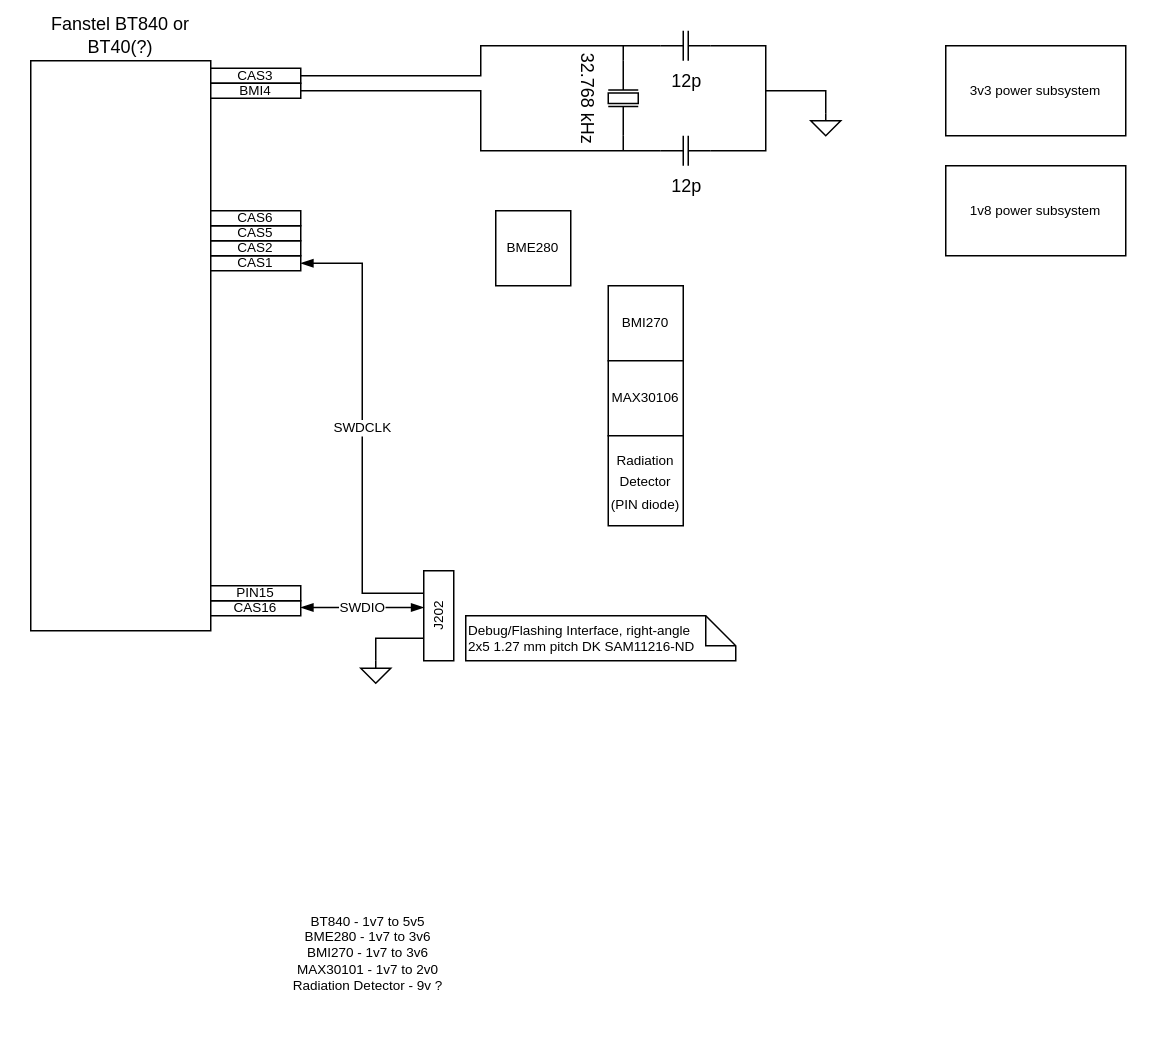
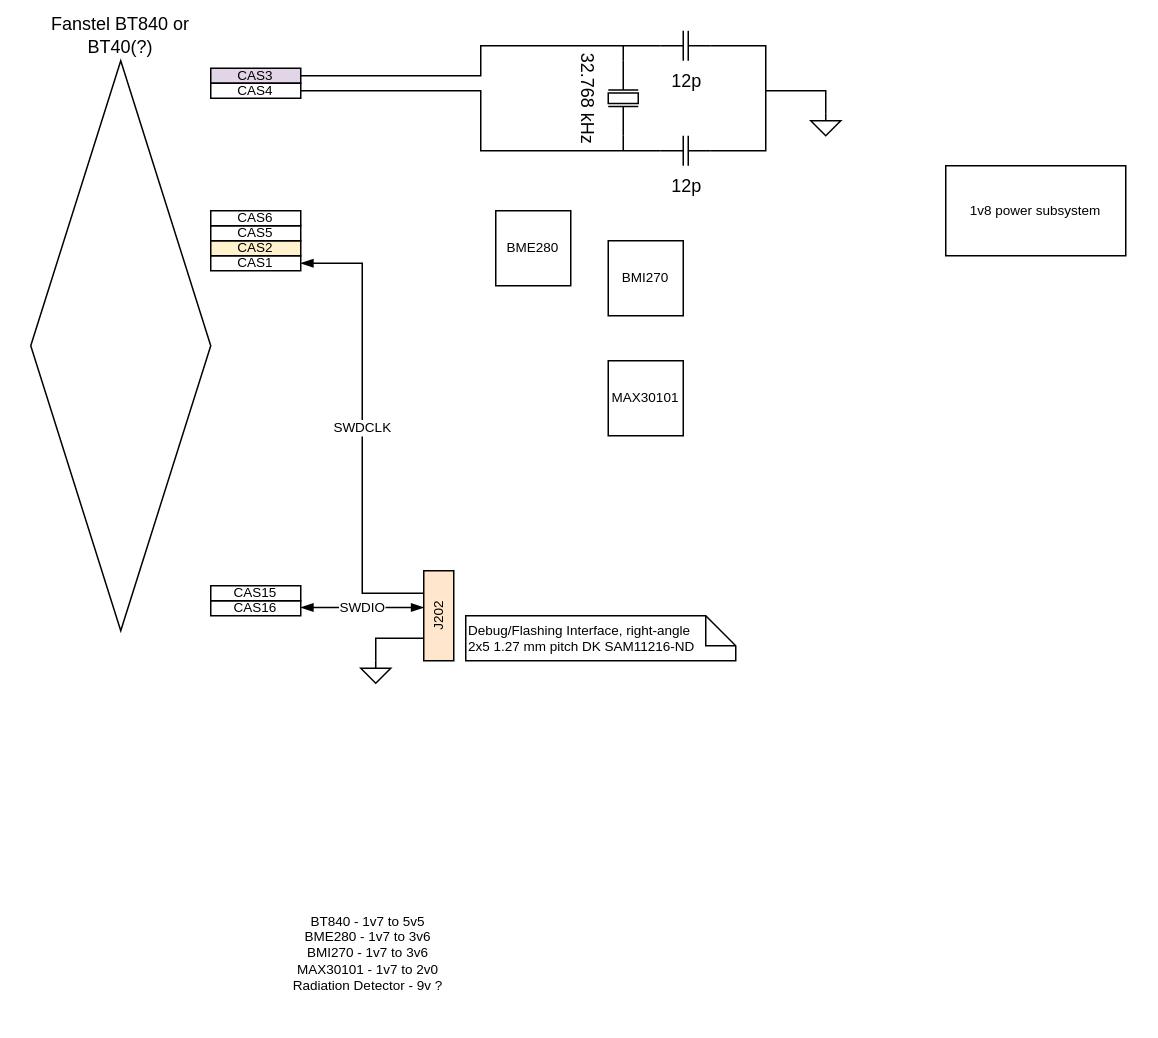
- <mxCell id="10" value="CAS3" style="rounded=0;whiteSpace=wrap;html=1;fontSize=9;" parent="1" vertex="1"><mxGeometry x="140" y="45" width="60" height="10" as="geometry" /></mxCell>
+ <mxCell id="10" value="CAS3" style="rounded=0;whiteSpace=wrap;html=1;fontSize=9;fillColor=#e1d5e7;" parent="1" vertex="1"><mxGeometry x="140" y="45" width="60" height="10" as="geometry" /></mxCell>
- <mxCell id="12" value="BMI4" style="rounded=0;whiteSpace=wrap;html=1;fontSize=9;" parent="1" vertex="1"><mxGeometry x="140" y="55" width="60" height="10" as="geometry" /></mxCell>
+ <mxCell id="12" value="CAS4" style="rounded=0;whiteSpace=wrap;html=1;fontSize=9;" parent="1" vertex="1"><mxGeometry x="140" y="55" width="60" height="10" as="geometry" /></mxCell>
- <mxCell id="31" value="3v3 power subsystem" style="rounded=0;whiteSpace=wrap;html=1;fontSize=9;" vertex="1" parent="1"><mxGeometry x="630" y="30" width="120" height="60" as="geometry" /></mxCell>
- <mxCell id="17" value="CAS2" style="rounded=0;whiteSpace=wrap;html=1;fontSize=9;" parent="1" vertex="1"><mxGeometry x="140" y="160" width="60" height="10" as="geometry" /></mxCell>
+ <mxCell id="17" value="CAS2" style="rounded=0;whiteSpace=wrap;html=1;fontSize=9;fillColor=#fff2cc;" parent="1" vertex="1"><mxGeometry x="140" y="160" width="60" height="10" as="geometry" /></mxCell>
- <mxCell id="20" value="BMI270" style="whiteSpace=wrap;html=1;aspect=fixed;fontSize=9;" parent="1" vertex="1"><mxGeometry x="405" y="190" width="50" height="50" as="geometry" /></mxCell>
+ <mxCell id="20" value="BMI270" style="whiteSpace=wrap;html=1;aspect=fixed;fontSize=9;" parent="1" vertex="1"><mxGeometry x="405" y="160" width="50" height="50" as="geometry" /></mxCell>
- <mxCell id="2" value="Fanstel BT840 or BT40(?)" style="rounded=0;whiteSpace=wrap;html=1;align=center;labelPosition=center;verticalLabelPosition=top;verticalAlign=bottom;" parent="1" vertex="1"><mxGeometry x="20" y="40" width="120" height="380" as="geometry" /></mxCell>
+ <mxCell id="2" value="Fanstel BT840 or BT40(?)" style="rhombus;whiteSpace=wrap;html=1;align=center;labelPosition=center;verticalLabelPosition=top;verticalAlign=bottom;" parent="1" vertex="1"><mxGeometry x="20" y="40" width="120" height="380" as="geometry" /></mxCell>
- <mxCell id="21" value="MAX30106" style="whiteSpace=wrap;html=1;aspect=fixed;fontSize=9;" parent="1" vertex="1"><mxGeometry x="405" y="240" width="50" height="50" as="geometry" /></mxCell>
+ <mxCell id="21" value="MAX30101" style="whiteSpace=wrap;html=1;aspect=fixed;fontSize=9;" parent="1" vertex="1"><mxGeometry x="405" y="240" width="50" height="50" as="geometry" /></mxCell>
- <mxCell id="30" value="&lt;font style=&quot;font-size: 9px;&quot;&gt;Radiation Detector (PIN diode)&lt;/font&gt;" style="rounded=0;whiteSpace=wrap;html=1;" vertex="1" parent="1"><mxGeometry x="405" y="290" width="50" height="60" as="geometry" /></mxCell>
- <mxCell id="23" value="PIN15" style="rounded=0;whiteSpace=wrap;html=1;fontSize=9;" parent="1" vertex="1"><mxGeometry x="140" y="390" width="60" height="10" as="geometry" /></mxCell>
+ <mxCell id="23" value="CAS15" style="rounded=0;whiteSpace=wrap;html=1;fontSize=9;" parent="1" vertex="1"><mxGeometry x="140" y="390" width="60" height="10" as="geometry" /></mxCell>
- <mxCell id="25" value="J202" style="rounded=0;whiteSpace=wrap;html=1;fontSize=9;horizontal=0;" parent="1" vertex="1"><mxGeometry x="282" y="380" width="20" height="60" as="geometry" /></mxCell>
+ <mxCell id="25" value="J202" style="rounded=0;whiteSpace=wrap;html=1;fontSize=9;horizontal=0;fillColor=#ffe6cc;" parent="1" vertex="1"><mxGeometry x="282" y="380" width="20" height="60" as="geometry" /></mxCell>
